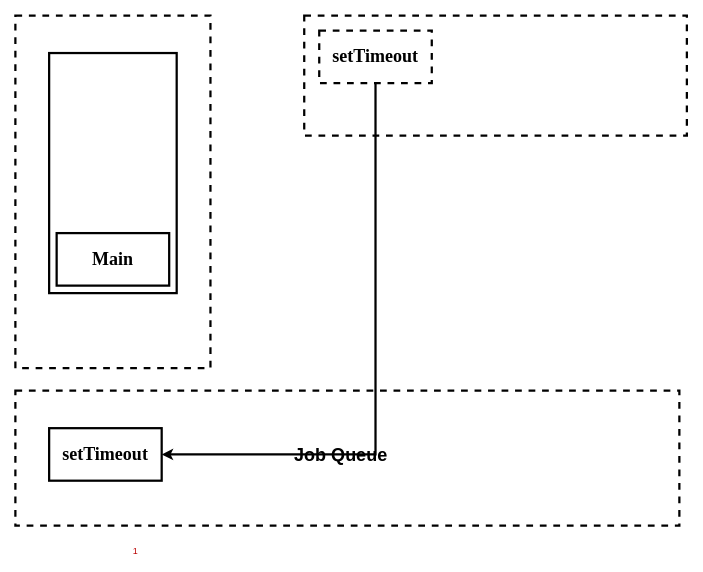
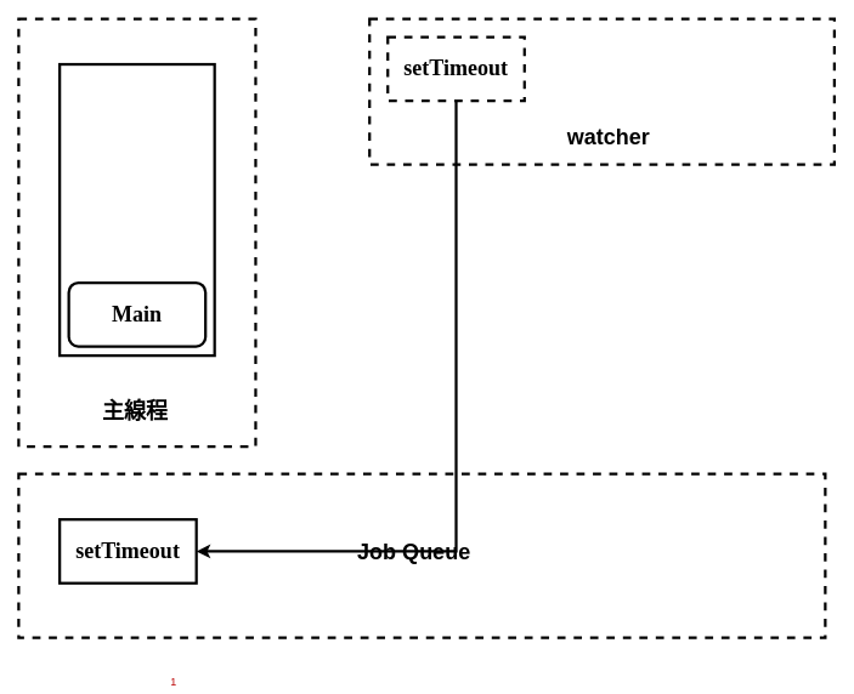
+ <mxCell id="9" value="&lt;div style=&quot;text-align: center&quot;&gt;&lt;span style=&quot;font-size: 24px&quot;&gt;&lt;b&gt;watcher&lt;/b&gt;&lt;/span&gt;&lt;/div&gt;" style="text;whiteSpace=wrap;html=1;" parent="1" vertex="1"><mxGeometry x="620" y="130" width="80" height="30" as="geometry" /></mxCell>
- <mxCell id="4" value="Main" style="rounded=0;whiteSpace=wrap;html=1;fontFamily=微軟正黑體;fontSize=24;fontStyle=1;strokeWidth=3;shadow=0;glass=0;comic=0;" parent="1" vertex="1"><mxGeometry x="75" y="310" width="150" height="70" as="geometry" /></mxCell>
+ <mxCell id="4" value="Main" style="whiteSpace=wrap;html=1;fontFamily=微軟正黑體;fontSize=24;fontStyle=1;strokeWidth=3;shadow=0;glass=0;comic=0;rounded=1;" parent="1" vertex="1"><mxGeometry x="75" y="310" width="150" height="70" as="geometry" /></mxCell>
+ <mxCell id="5" value="&lt;div style=&quot;text-align: center&quot;&gt;&lt;span style=&quot;font-size: 24px&quot;&gt;&lt;b&gt;主線程&lt;/b&gt;&lt;/span&gt;&lt;/div&gt;" style="text;whiteSpace=wrap;html=1;" parent="1" vertex="1"><mxGeometry x="110" y="430" width="80" height="30" as="geometry" /></mxCell>
- <mxCell id="13" value="&lt;font color=&quot;rgba(0, 0, 0, 0)&quot;&gt;1&lt;/font&gt;" style="text;whiteSpace=wrap;html=1;" vertex="1" parent="1"><mxGeometry x="175" y="720" width="550" height="20" as="geometry" /></mxCell>
+ <mxCell id="13" value="&lt;font color=&quot;rgba(0, 0, 0, 0)&quot;&gt;1&lt;/font&gt;" style="text;whiteSpace=wrap;html=1;" vertex="1" parent="1"><mxGeometry x="185" y="735" width="550" height="20" as="geometry" /></mxCell>
